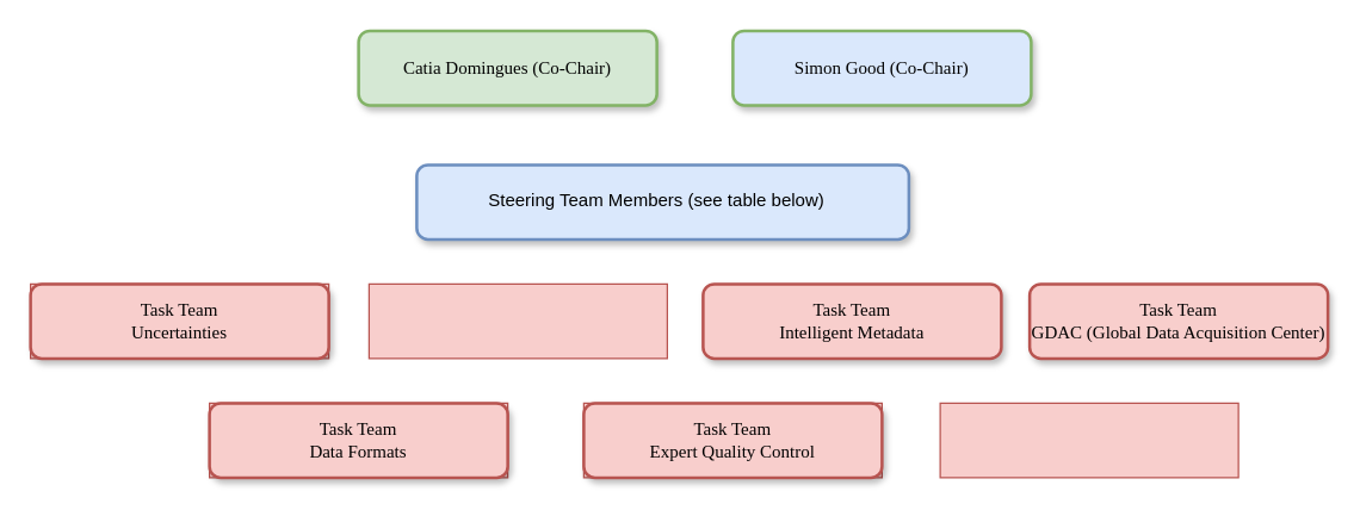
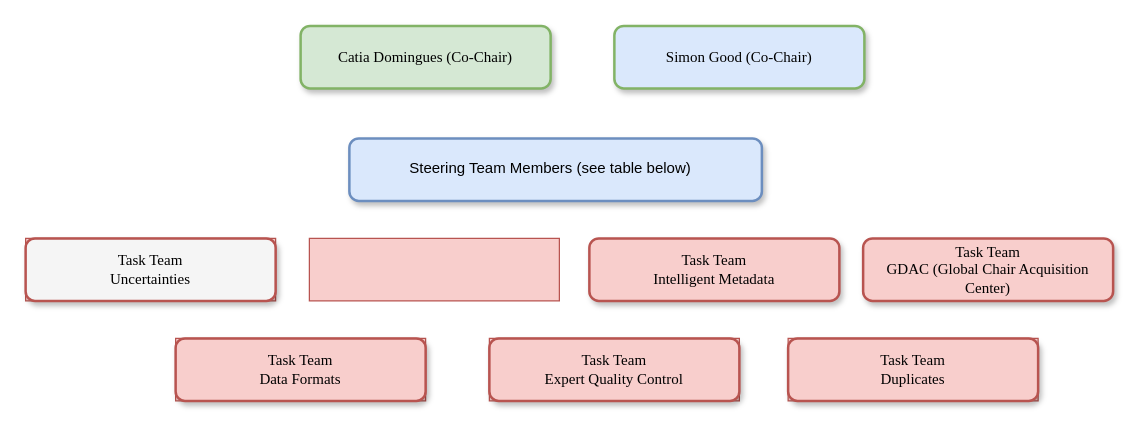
- <mxCell id="3" value="Task Team&lt;br&gt;Uncertainties&lt;br&gt;" style="whiteSpace=wrap;html=1;rounded=1;shadow=1;comic=0;strokeWidth=2;fillColor=#f8cecc;fontFamily=Verdana;align=center;strokeColor=#b85450;" parent="2" vertex="1"><mxGeometry width="200" height="50" as="geometry" /></mxCell>
+ <mxCell id="3" value="Task Team&lt;br&gt;Uncertainties&lt;br&gt;" style="whiteSpace=wrap;html=1;rounded=1;shadow=1;comic=0;strokeWidth=2;fillColor=#f5f5f5;fontFamily=Verdana;align=center;strokeColor=#b85450;" parent="2" vertex="1"><mxGeometry width="200" height="50" as="geometry" /></mxCell>
- <mxCell id="10" value="Task Team&lt;br&gt;GDAC (Global Data Acquisition Center)&lt;br&gt;" style="whiteSpace=wrap;html=1;rounded=1;shadow=1;comic=0;strokeWidth=2;fillColor=#f8cecc;fontFamily=Verdana;align=center;strokeColor=#b85450;" parent="9" vertex="1"><mxGeometry width="200" height="50" as="geometry" /></mxCell>
+ <mxCell id="10" value="Task Team&lt;br&gt;GDAC (Global Chair Acquisition Center)&lt;br&gt;" style="whiteSpace=wrap;html=1;rounded=1;shadow=1;comic=0;strokeWidth=2;fillColor=#f8cecc;fontFamily=Verdana;align=center;strokeColor=#b85450;" parent="9" vertex="1"><mxGeometry width="200" height="50" as="geometry" /></mxCell>
+ <mxCell id="21" value="Task Team&lt;br&gt;Duplicates&lt;br&gt;" style="whiteSpace=wrap;html=1;rounded=1;shadow=1;comic=0;strokeWidth=2;fillColor=#f8cecc;fontFamily=Verdana;align=center;strokeColor=#b85450;" parent="20" vertex="1"><mxGeometry width="200" height="50" as="geometry" /></mxCell>
